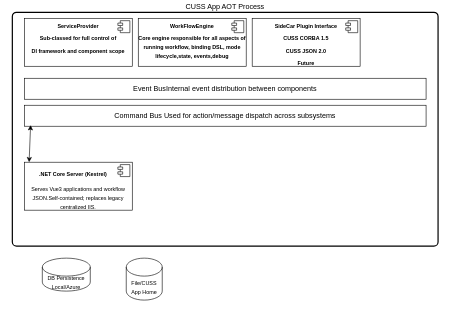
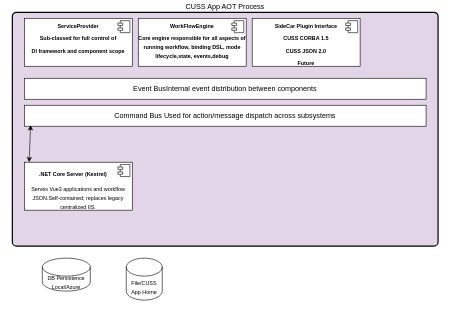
- <mxCell id="2" value="CUSS App AOT Process" style="rounded=1;whiteSpace=wrap;html=1;absoluteArcSize=1;arcSize=14;strokeWidth=2;labelPosition=center;verticalLabelPosition=top;align=center;verticalAlign=bottom;" vertex="1" parent="1"><mxGeometry width="710" height="390" as="geometry" x="20" y="20" /></mxCell>
+ <mxCell id="2" value="CUSS App AOT Process" style="rounded=1;whiteSpace=wrap;html=1;absoluteArcSize=1;arcSize=14;strokeWidth=2;labelPosition=center;verticalLabelPosition=top;align=center;verticalAlign=bottom;fillColor=#e1d5e7;" vertex="1" parent="1"><mxGeometry width="710" height="390" as="geometry" x="20" y="20" /></mxCell>
